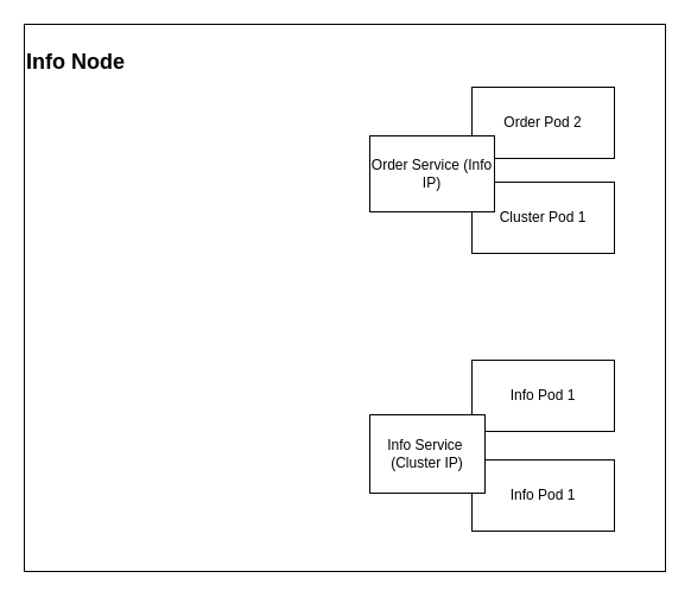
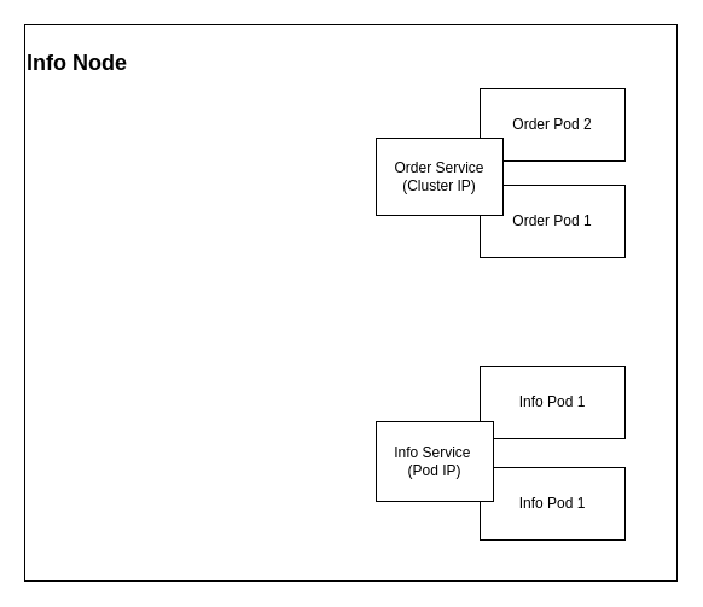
- <mxCell id="6" value="Order Service (Info IP)" style="rounded=0;whiteSpace=wrap;html=1;direction=west;horizontal=1;" vertex="1" parent="1"><mxGeometry x="311" y="114" width="105" height="64" as="geometry" /></mxCell>
+ <mxCell id="6" value="Order Service (Cluster IP)" style="rounded=0;whiteSpace=wrap;html=1;direction=west;horizontal=1;" vertex="1" parent="1"><mxGeometry x="311" y="114" width="105" height="64" as="geometry" /></mxCell>
- <mxCell id="3" value="Cluster Pod 1" style="rounded=0;whiteSpace=wrap;html=1;" vertex="1" parent="1"><mxGeometry x="397" y="153" width="120" height="60" as="geometry" /></mxCell>
+ <mxCell id="3" value="Order Pod 1" style="rounded=0;whiteSpace=wrap;html=1;" vertex="1" parent="1"><mxGeometry x="397" y="153" width="120" height="60" as="geometry" /></mxCell>
- <mxCell id="8" value="Info Service&amp;nbsp;&lt;div&gt;(Cluster IP)&lt;/div&gt;" style="rounded=0;whiteSpace=wrap;html=1;direction=west;horizontal=1;" vertex="1" parent="1"><mxGeometry x="311" y="349" width="97" height="66" as="geometry" /></mxCell>
+ <mxCell id="8" value="Info Service&amp;nbsp;&lt;div&gt;(Pod IP)&lt;/div&gt;" style="rounded=0;whiteSpace=wrap;html=1;direction=west;horizontal=1;" vertex="1" parent="1"><mxGeometry x="311" y="349" width="97" height="66" as="geometry" /></mxCell>
